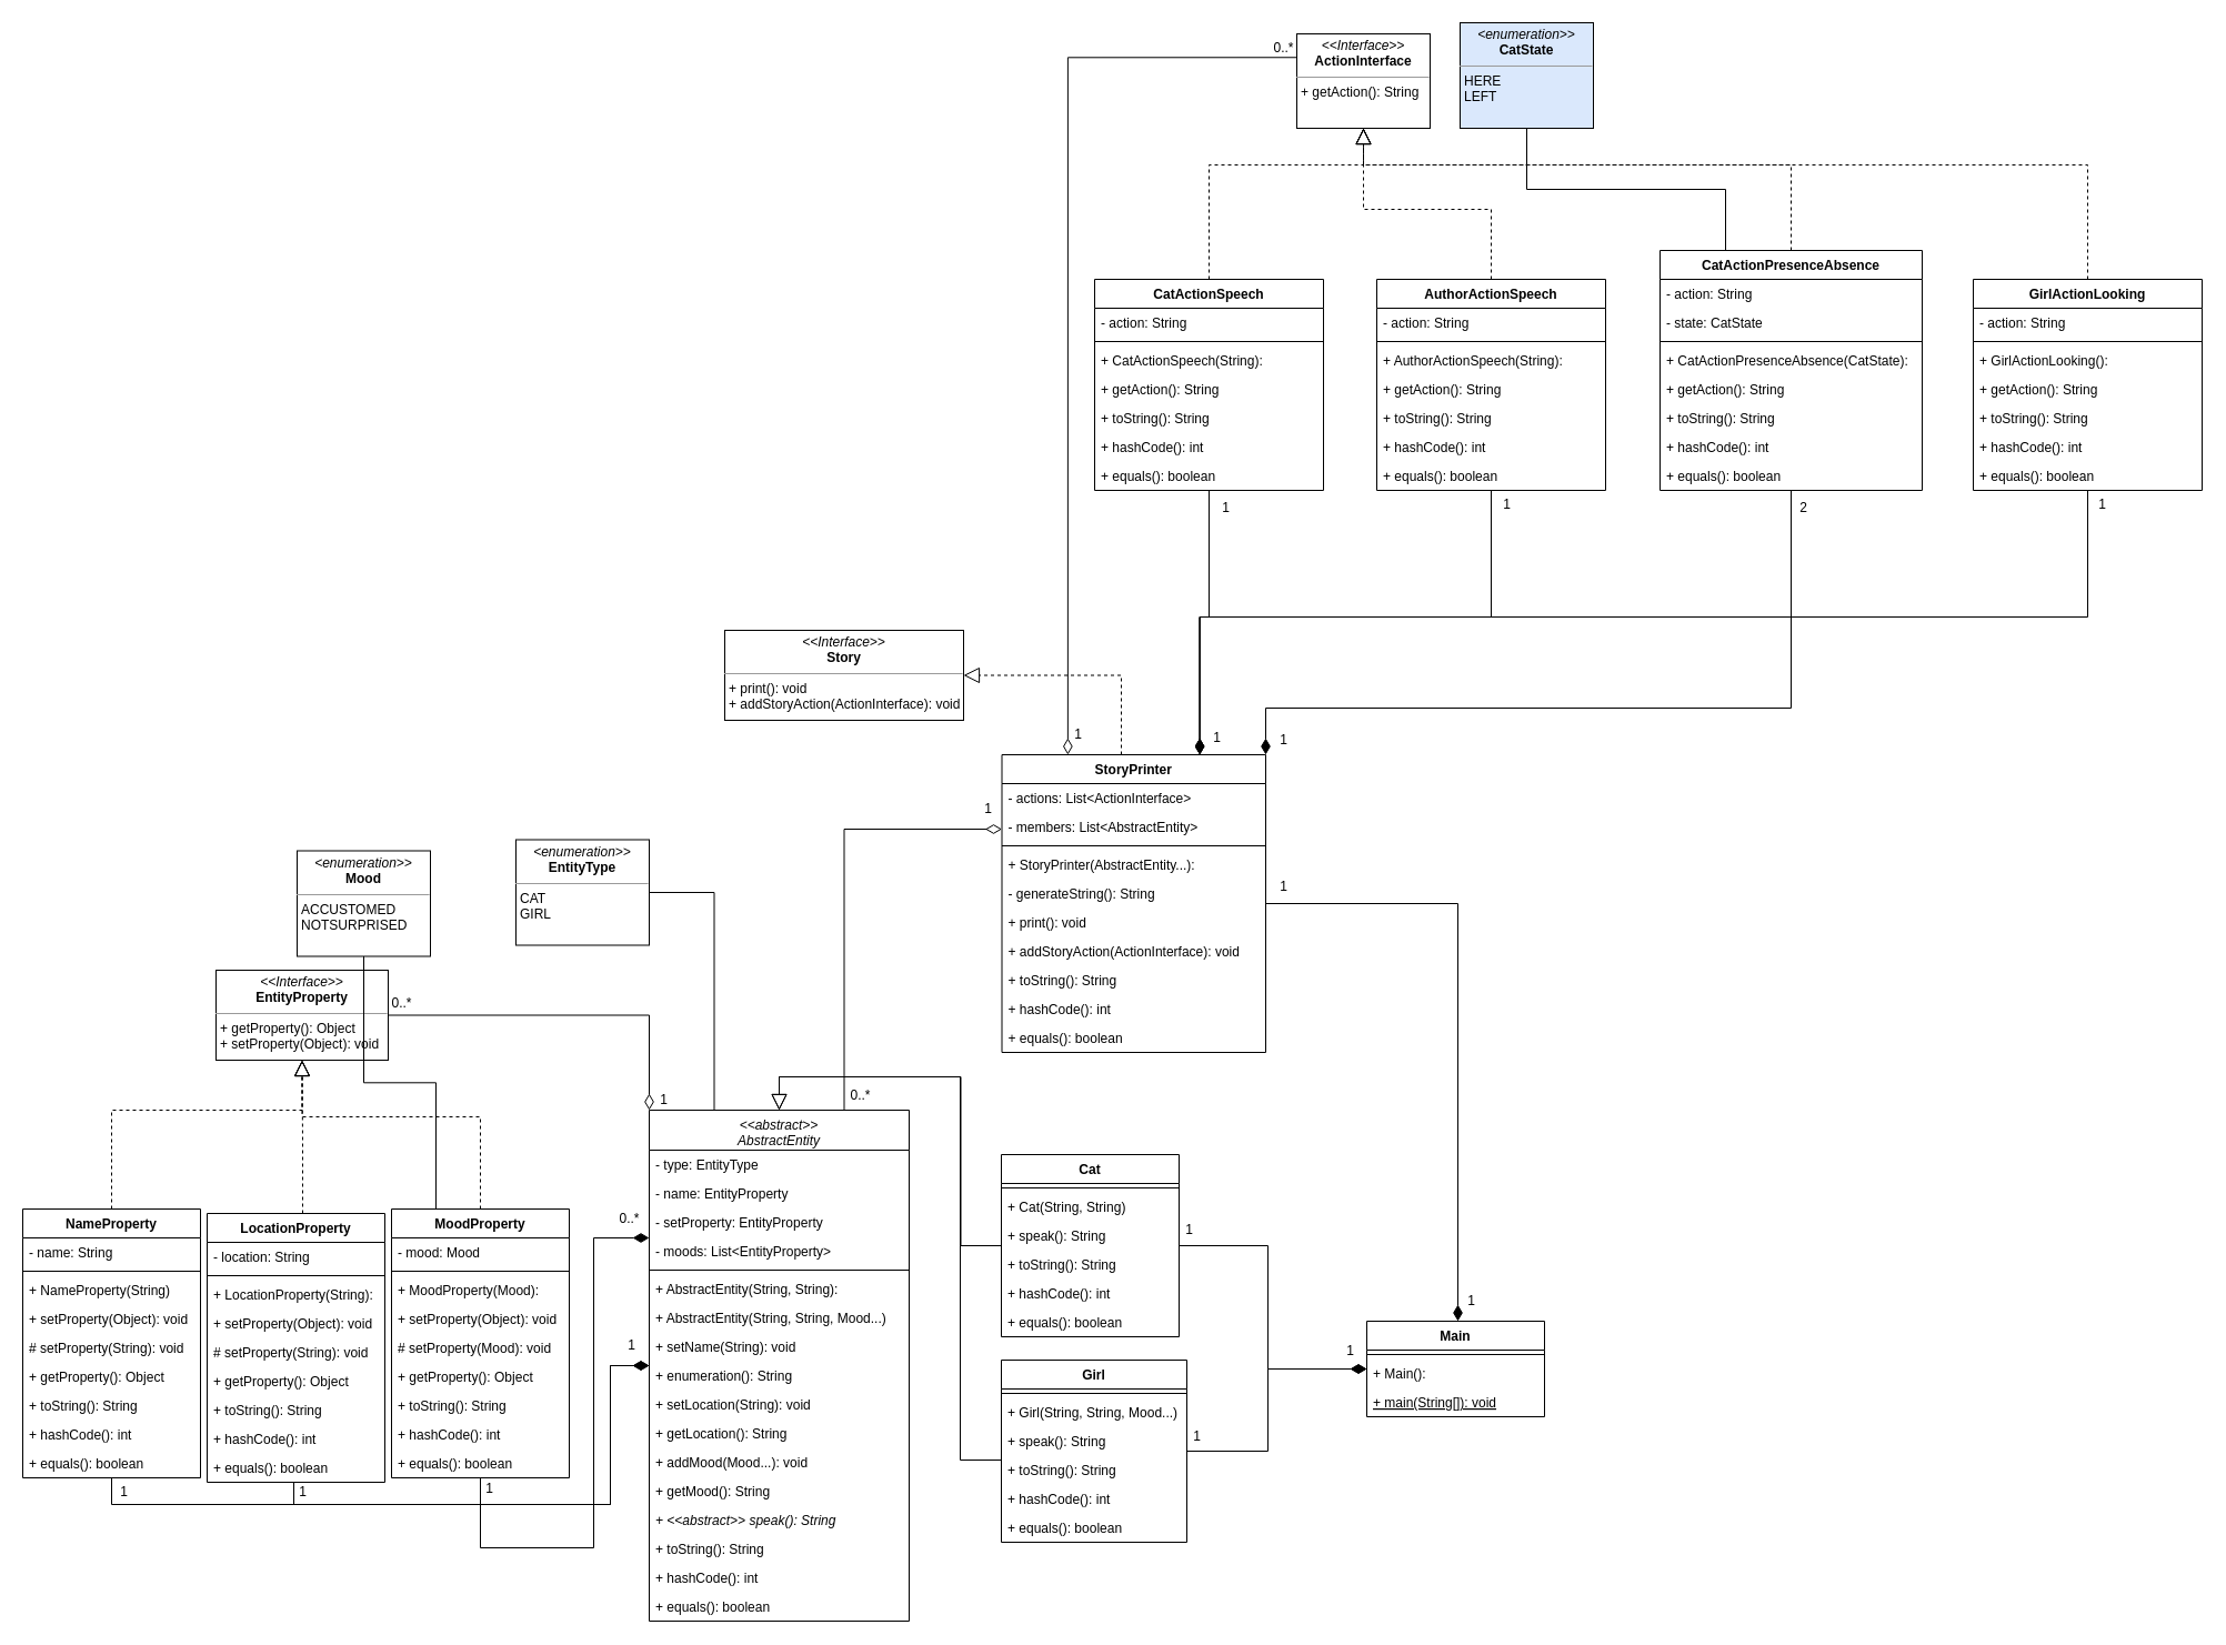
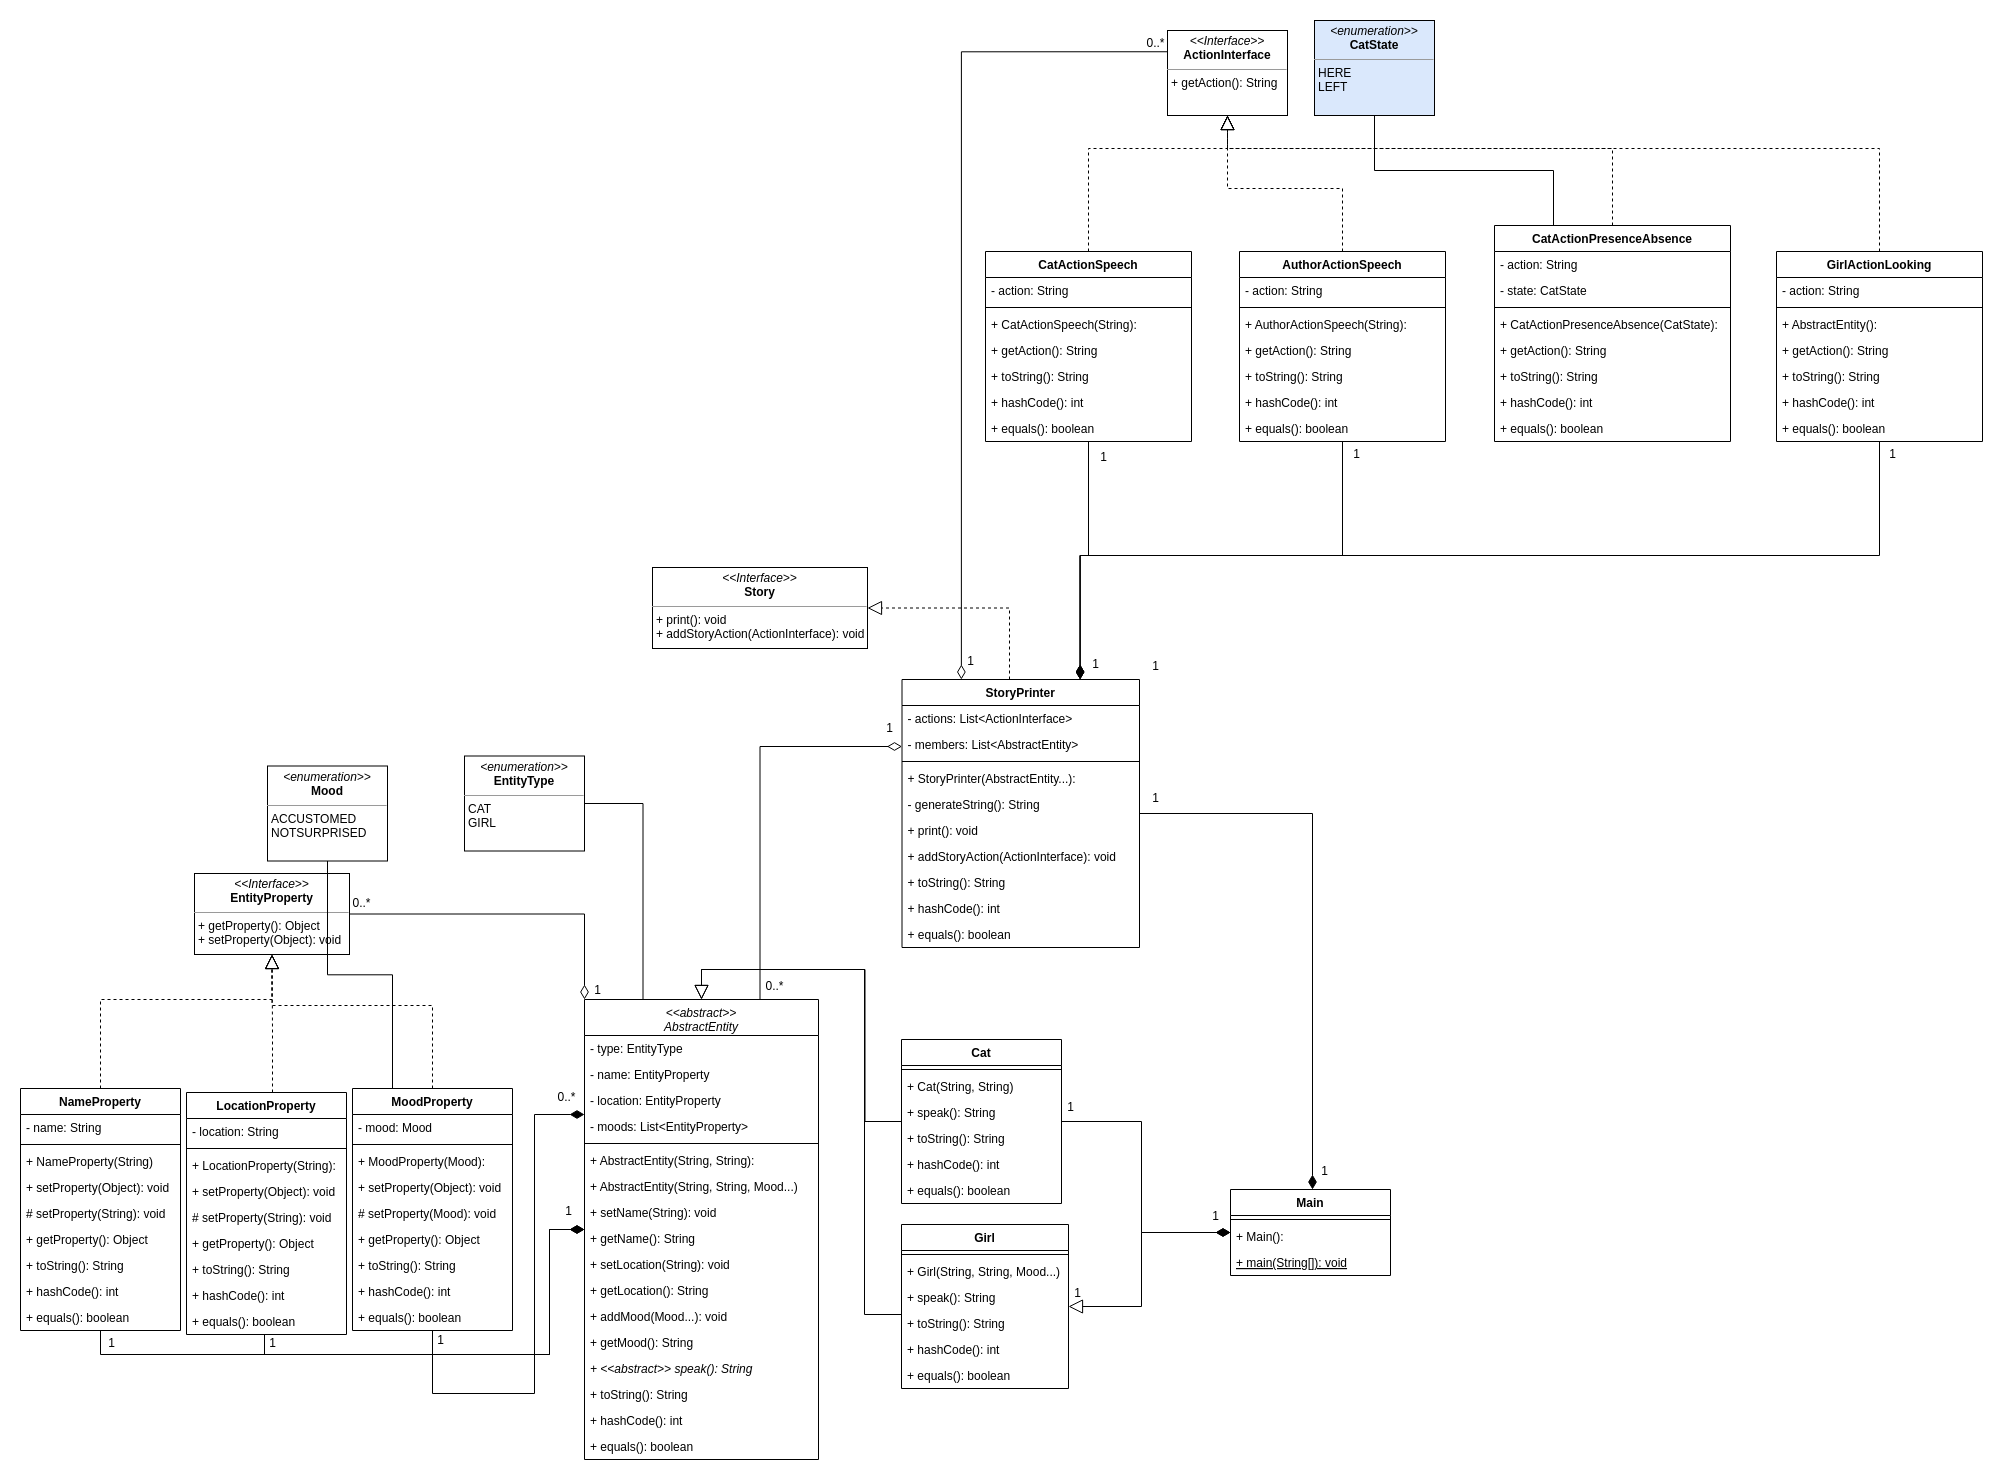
- <mxCell id="42" value="+ GirlActionLooking():" style="text;strokeColor=none;fillColor=none;align=left;verticalAlign=top;spacingLeft=4;spacingRight=4;overflow=hidden;rotatable=0;points=[[0,0.5],[1,0.5]];portConstraint=eastwest;" vertex="1" parent="39"><mxGeometry y="60" width="206" height="26" as="geometry" /></mxCell>
+ <mxCell id="42" value="+ AbstractEntity():" style="text;strokeColor=none;fillColor=none;align=left;verticalAlign=top;spacingLeft=4;spacingRight=4;overflow=hidden;rotatable=0;points=[[0,0.5],[1,0.5]];portConstraint=eastwest;" vertex="1" parent="39"><mxGeometry y="60" width="206" height="26" as="geometry" /></mxCell>
- <mxCell id="155" value="2" style="text;html=1;align=center;verticalAlign=middle;resizable=0;points=[];autosize=1;strokeColor=none;fillColor=none;" vertex="1" parent="1"><mxGeometry x="1610" y="444" width="25" height="26" as="geometry" /></mxCell>
- <mxCell id="16" style="edgeStyle=orthogonalEdgeStyle;rounded=0;sketch=0;jumpStyle=none;jumpSize=6;orthogonalLoop=1;jettySize=auto;html=1;exitX=0.5;exitY=1;exitDx=0;exitDy=0;entryX=1;entryY=0;entryDx=0;entryDy=0;shadow=0;startArrow=none;startFill=0;endArrow=diamondThin;endFill=1;startSize=12;endSize=12;targetPerimeterSpacing=0;" edge="1" parent="1" source="17" target="133"><mxGeometry relative="1" as="geometry"><Array as="points"><mxPoint x="1612" y="637" /><mxPoint x="1139" y="637" /></Array></mxGeometry></mxCell>
- <mxCell id="52" value="- setProperty: EntityProperty" style="text;strokeColor=none;fillColor=none;align=left;verticalAlign=top;spacingLeft=4;spacingRight=4;overflow=hidden;rotatable=0;points=[[0,0.5],[1,0.5]];portConstraint=eastwest;" vertex="1" parent="49"><mxGeometry y="88" width="234" height="26" as="geometry" /></mxCell>
+ <mxCell id="52" value="- location: EntityProperty" style="text;strokeColor=none;fillColor=none;align=left;verticalAlign=top;spacingLeft=4;spacingRight=4;overflow=hidden;rotatable=0;points=[[0,0.5],[1,0.5]];portConstraint=eastwest;" vertex="1" parent="49"><mxGeometry y="88" width="234" height="26" as="geometry" /></mxCell>
- <mxCell id="58" value="+ enumeration(): String" style="text;strokeColor=none;fillColor=none;align=left;verticalAlign=top;spacingLeft=4;spacingRight=4;overflow=hidden;rotatable=0;points=[[0,0.5],[1,0.5]];portConstraint=eastwest;" vertex="1" parent="49"><mxGeometry y="226" width="234" height="26" as="geometry" /></mxCell>
+ <mxCell id="58" value="+ getName(): String" style="text;strokeColor=none;fillColor=none;align=left;verticalAlign=top;spacingLeft=4;spacingRight=4;overflow=hidden;rotatable=0;points=[[0,0.5],[1,0.5]];portConstraint=eastwest;" vertex="1" parent="49"><mxGeometry y="226" width="234" height="26" as="geometry" /></mxCell>
- <mxCell id="125" style="edgeStyle=orthogonalEdgeStyle;rounded=0;orthogonalLoop=1;jettySize=auto;html=1;entryX=1;entryY=0.5;entryDx=0;entryDy=0;endArrow=none;endFill=0;endSize=12;startArrow=diamondThin;startFill=1;startSize=12;" edge="1" parent="1" source="127" target="77"><mxGeometry relative="1" as="geometry"><Array as="points"><mxPoint x="1141" y="1232" /><mxPoint x="1141" y="1306" /></Array></mxGeometry></mxCell>
+ <mxCell id="125" style="edgeStyle=orthogonalEdgeStyle;rounded=0;orthogonalLoop=1;jettySize=auto;html=1;entryX=1;entryY=0.5;entryDx=0;entryDy=0;endArrow=block;endFill=0;endSize=12;startArrow=diamondThin;startFill=1;startSize=12;" edge="1" parent="1" source="127" target="77"><mxGeometry relative="1" as="geometry"><Array as="points"><mxPoint x="1141" y="1232" /><mxPoint x="1141" y="1306" /></Array></mxGeometry></mxCell>
